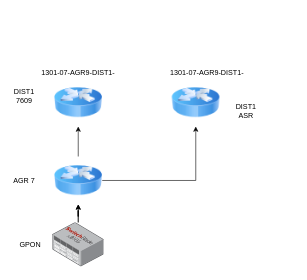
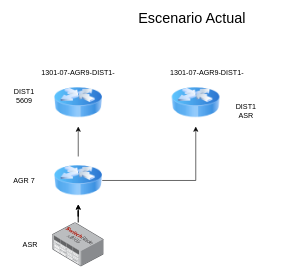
+ <mxCell id="13" value="&lt;font style=&quot;font-size: 24px&quot;&gt;Escenario Actual&lt;/font&gt;" style="text;html=1;strokeColor=none;fillColor=none;align=center;verticalAlign=middle;whiteSpace=wrap;rounded=0;" parent="1" vertex="1"><mxGeometry x="150" y="20" width="340" height="20" as="geometry" /></mxCell>
- <mxCell id="10" value="DIST1 7609" style="text;html=1;strokeColor=none;fillColor=none;align=center;verticalAlign=middle;whiteSpace=wrap;rounded=0;" parent="1" vertex="1"><mxGeometry x="20" y="150" width="40" height="20" as="geometry" /></mxCell>
+ <mxCell id="10" value="DIST1 5609" style="text;html=1;strokeColor=none;fillColor=none;align=center;verticalAlign=middle;whiteSpace=wrap;rounded=0;" parent="1" vertex="1"><mxGeometry x="20" y="150" width="40" height="20" as="geometry" /></mxCell>
- <mxCell id="12" value="GPON" style="text;html=1;strokeColor=none;fillColor=none;align=center;verticalAlign=middle;whiteSpace=wrap;rounded=0;" parent="1" vertex="1"><mxGeometry x="30" y="396.9" width="40" height="20" as="geometry" /></mxCell>
+ <mxCell id="12" value="ASR" style="text;html=1;strokeColor=none;fillColor=none;align=center;verticalAlign=middle;whiteSpace=wrap;rounded=0;" parent="1" vertex="1"><mxGeometry x="30" y="396.9" width="40" height="20" as="geometry" /></mxCell>
